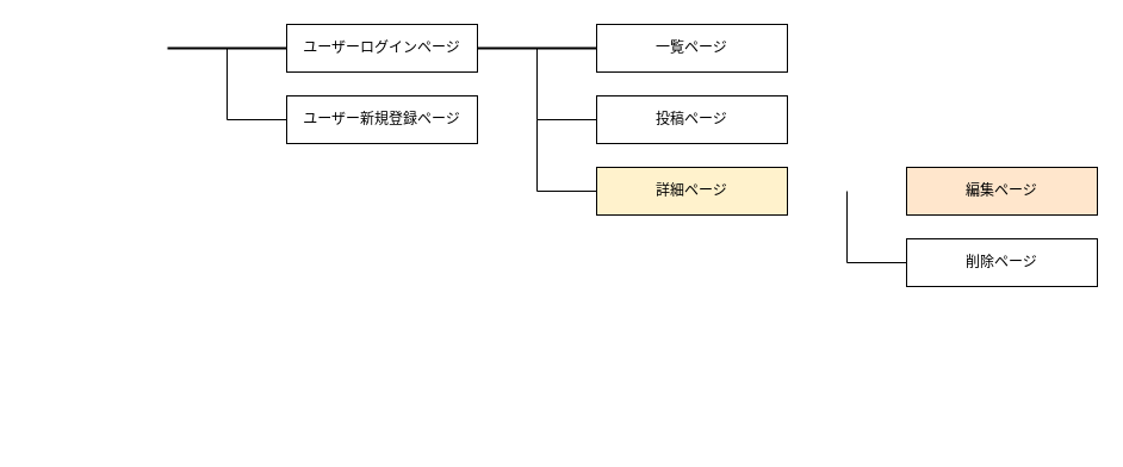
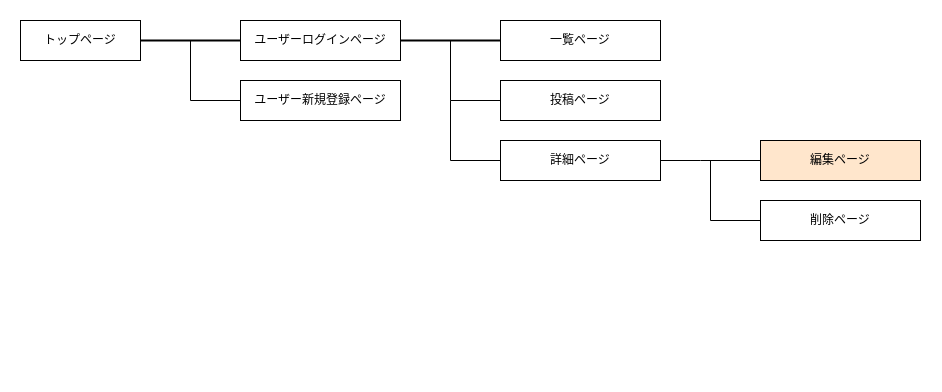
+ <mxCell id="2" value="トップページ" style="whiteSpace=wrap;html=1;align=center;treeFolding=1;treeMoving=1;newEdgeStyle={&quot;edgeStyle&quot;:&quot;elbowEdgeStyle&quot;,&quot;startArrow&quot;:&quot;none&quot;,&quot;endArrow&quot;:&quot;none&quot;};" parent="1" vertex="1"><mxGeometry x="20" y="20" width="120" height="40" as="geometry" /></mxCell>
- <mxCell id="10" value="詳細ページ" style="whiteSpace=wrap;html=1;align=center;verticalAlign=middle;treeFolding=1;treeMoving=1;newEdgeStyle={&quot;edgeStyle&quot;:&quot;elbowEdgeStyle&quot;,&quot;startArrow&quot;:&quot;none&quot;,&quot;endArrow&quot;:&quot;none&quot;};fillColor=#fff2cc;" parent="1" vertex="1"><mxGeometry x="500" y="140" width="160" height="40" as="geometry" /></mxCell>
+ <mxCell id="10" value="詳細ページ" style="whiteSpace=wrap;html=1;align=center;verticalAlign=middle;treeFolding=1;treeMoving=1;newEdgeStyle={&quot;edgeStyle&quot;:&quot;elbowEdgeStyle&quot;,&quot;startArrow&quot;:&quot;none&quot;,&quot;endArrow&quot;:&quot;none&quot;};" parent="1" vertex="1"><mxGeometry x="500" y="140" width="160" height="40" as="geometry" /></mxCell>
+ <mxCell id="13" value="" style="edgeStyle=elbowEdgeStyle;elbow=vertical;sourcePerimeterSpacing=0;targetPerimeterSpacing=0;startArrow=none;endArrow=none;rounded=0;curved=0;entryX=0;entryY=0.5;entryDx=0;entryDy=0;exitX=1;exitY=0.5;exitDx=0;exitDy=0;" parent="1" source="10" target="12" edge="1"><mxGeometry relative="1" as="geometry"><mxPoint x="460" y="180" as="sourcePoint" /><mxPoint x="450" y="380" as="targetPoint" /><Array as="points"><mxPoint x="700" y="160" /><mxPoint x="460" y="240" /><mxPoint x="440" y="360" /></Array></mxGeometry></mxCell>
